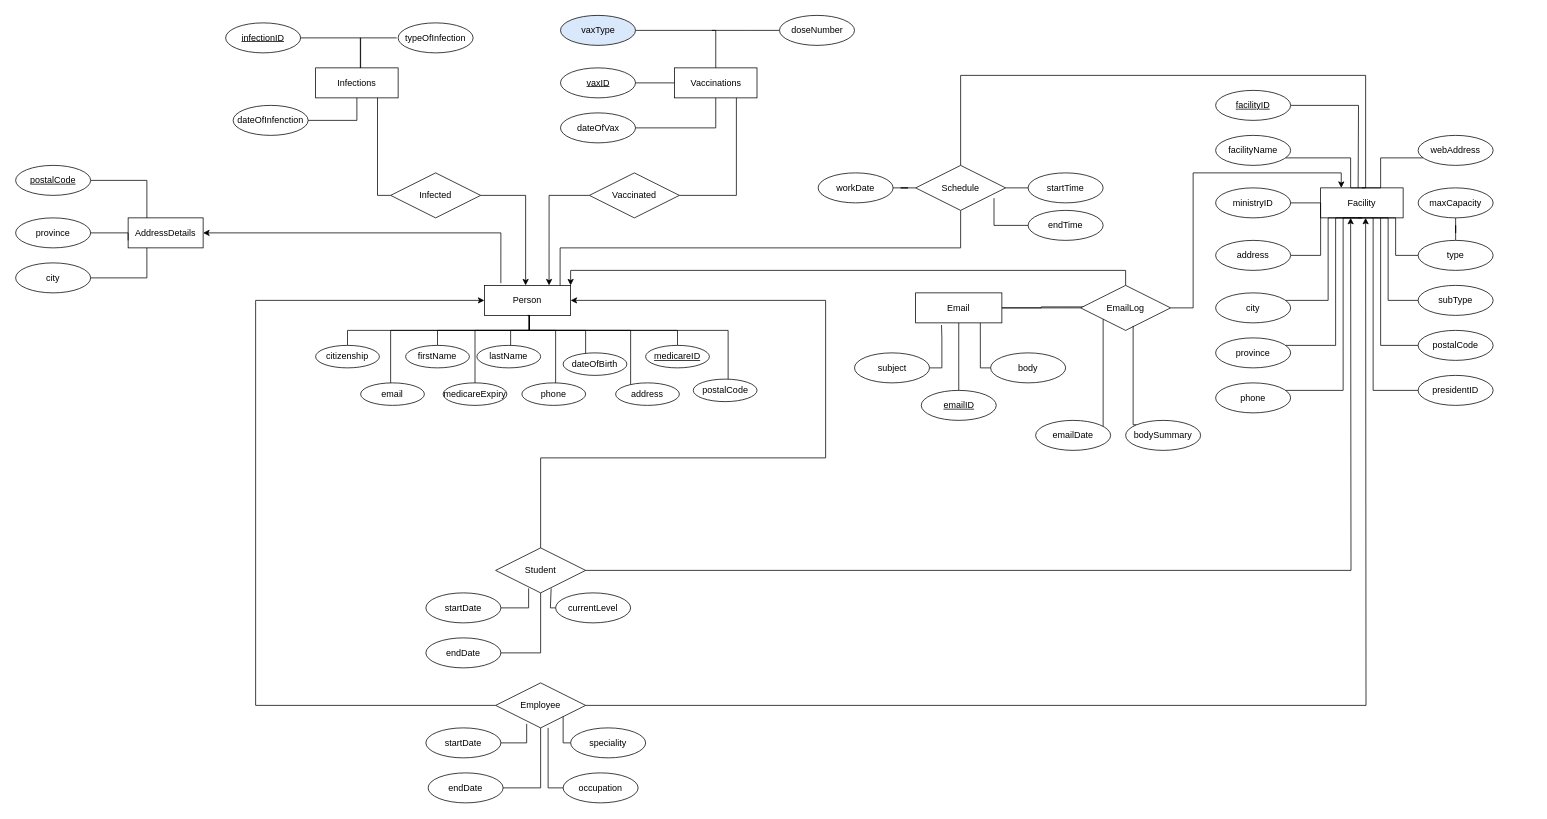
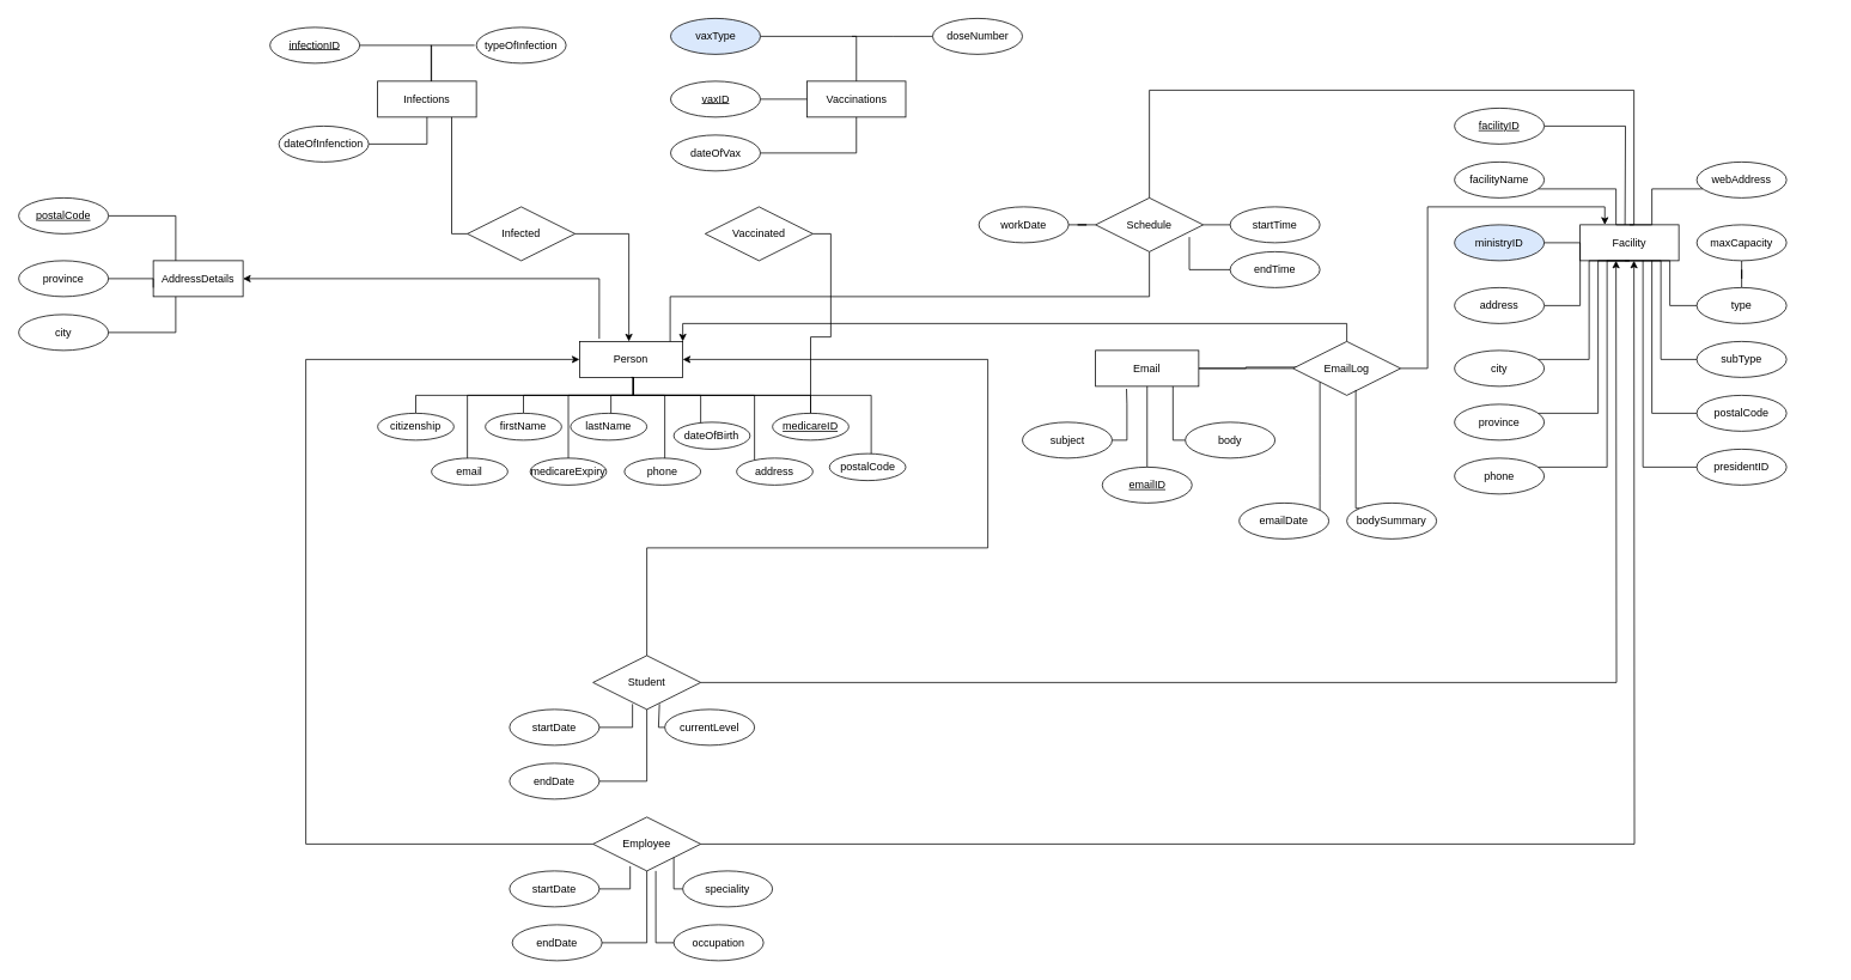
- <mxCell id="84" style="edgeStyle=orthogonalEdgeStyle;rounded=0;orthogonalLoop=1;jettySize=auto;html=1;exitX=1;exitY=0.5;exitDx=0;exitDy=0;entryX=0.75;entryY=1;entryDx=0;entryDy=0;endArrow=none;endFill=0;" parent="1" source="86" target="33" edge="1"><mxGeometry relative="1" as="geometry" /></mxCell>
+ <mxCell id="84" style="edgeStyle=orthogonalEdgeStyle;rounded=0;orthogonalLoop=1;jettySize=auto;html=1;exitX=1;exitY=0.5;exitDx=0;exitDy=0;endArrow=none;endFill=0;" parent="1" source="86" target="14" edge="1"><mxGeometry relative="1" as="geometry" /></mxCell>
- <mxCell id="85" style="edgeStyle=orthogonalEdgeStyle;rounded=0;orthogonalLoop=1;jettySize=auto;html=1;entryX=0.75;entryY=0;entryDx=0;entryDy=0;" parent="1" source="86" target="6" edge="1"><mxGeometry relative="1" as="geometry" /></mxCell>
- <mxCell id="90" value="ministryID" style="ellipse;whiteSpace=wrap;html=1;align=center;" parent="1" vertex="1"><mxGeometry x="1620" y="250" width="100" height="40" as="geometry" /></mxCell>
+ <mxCell id="90" value="ministryID" style="ellipse;whiteSpace=wrap;html=1;align=center;fillColor=#dae8fc;" parent="1" vertex="1"><mxGeometry x="1620" y="250" width="100" height="40" as="geometry" /></mxCell>
